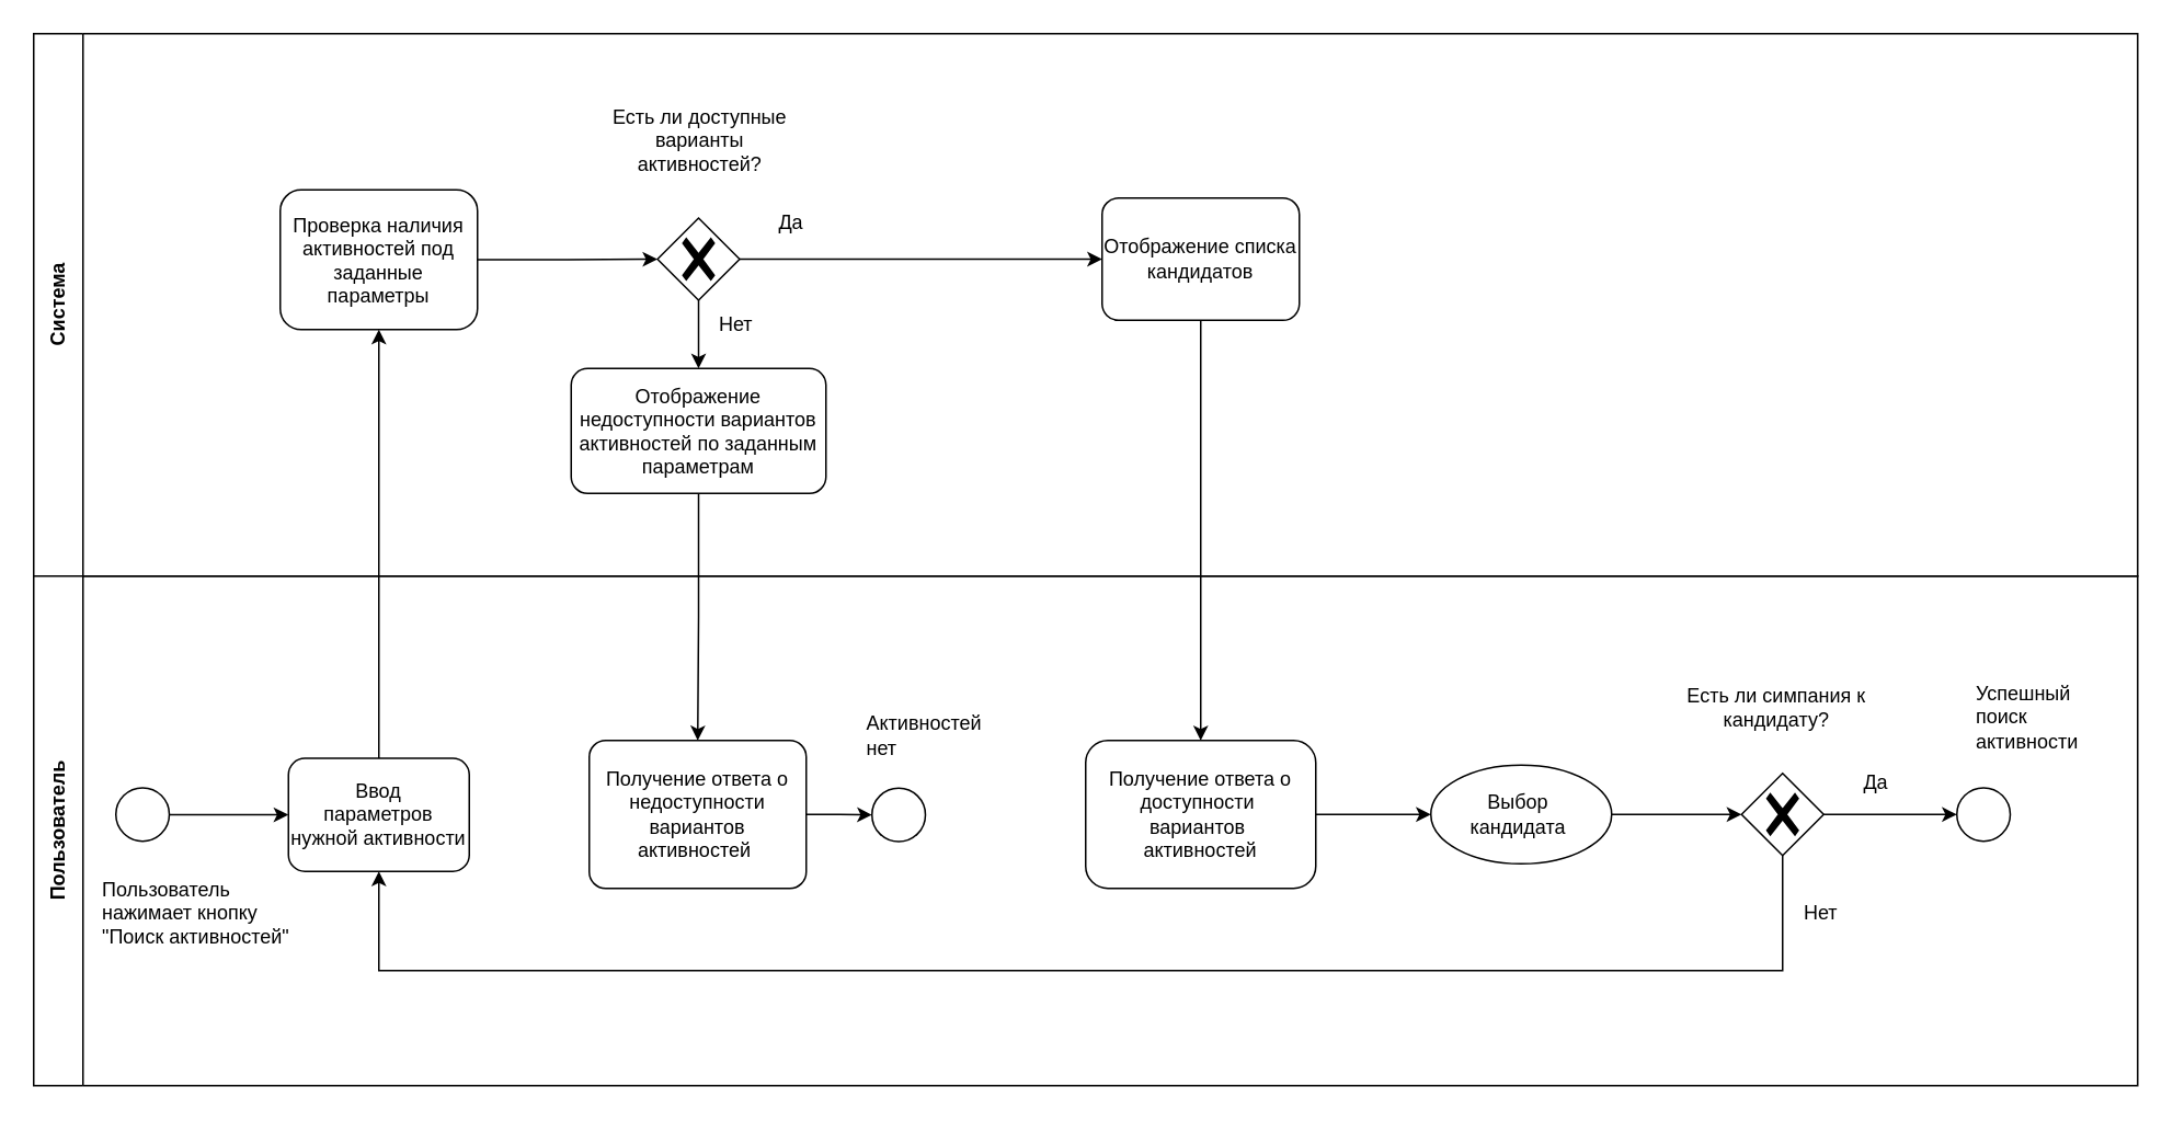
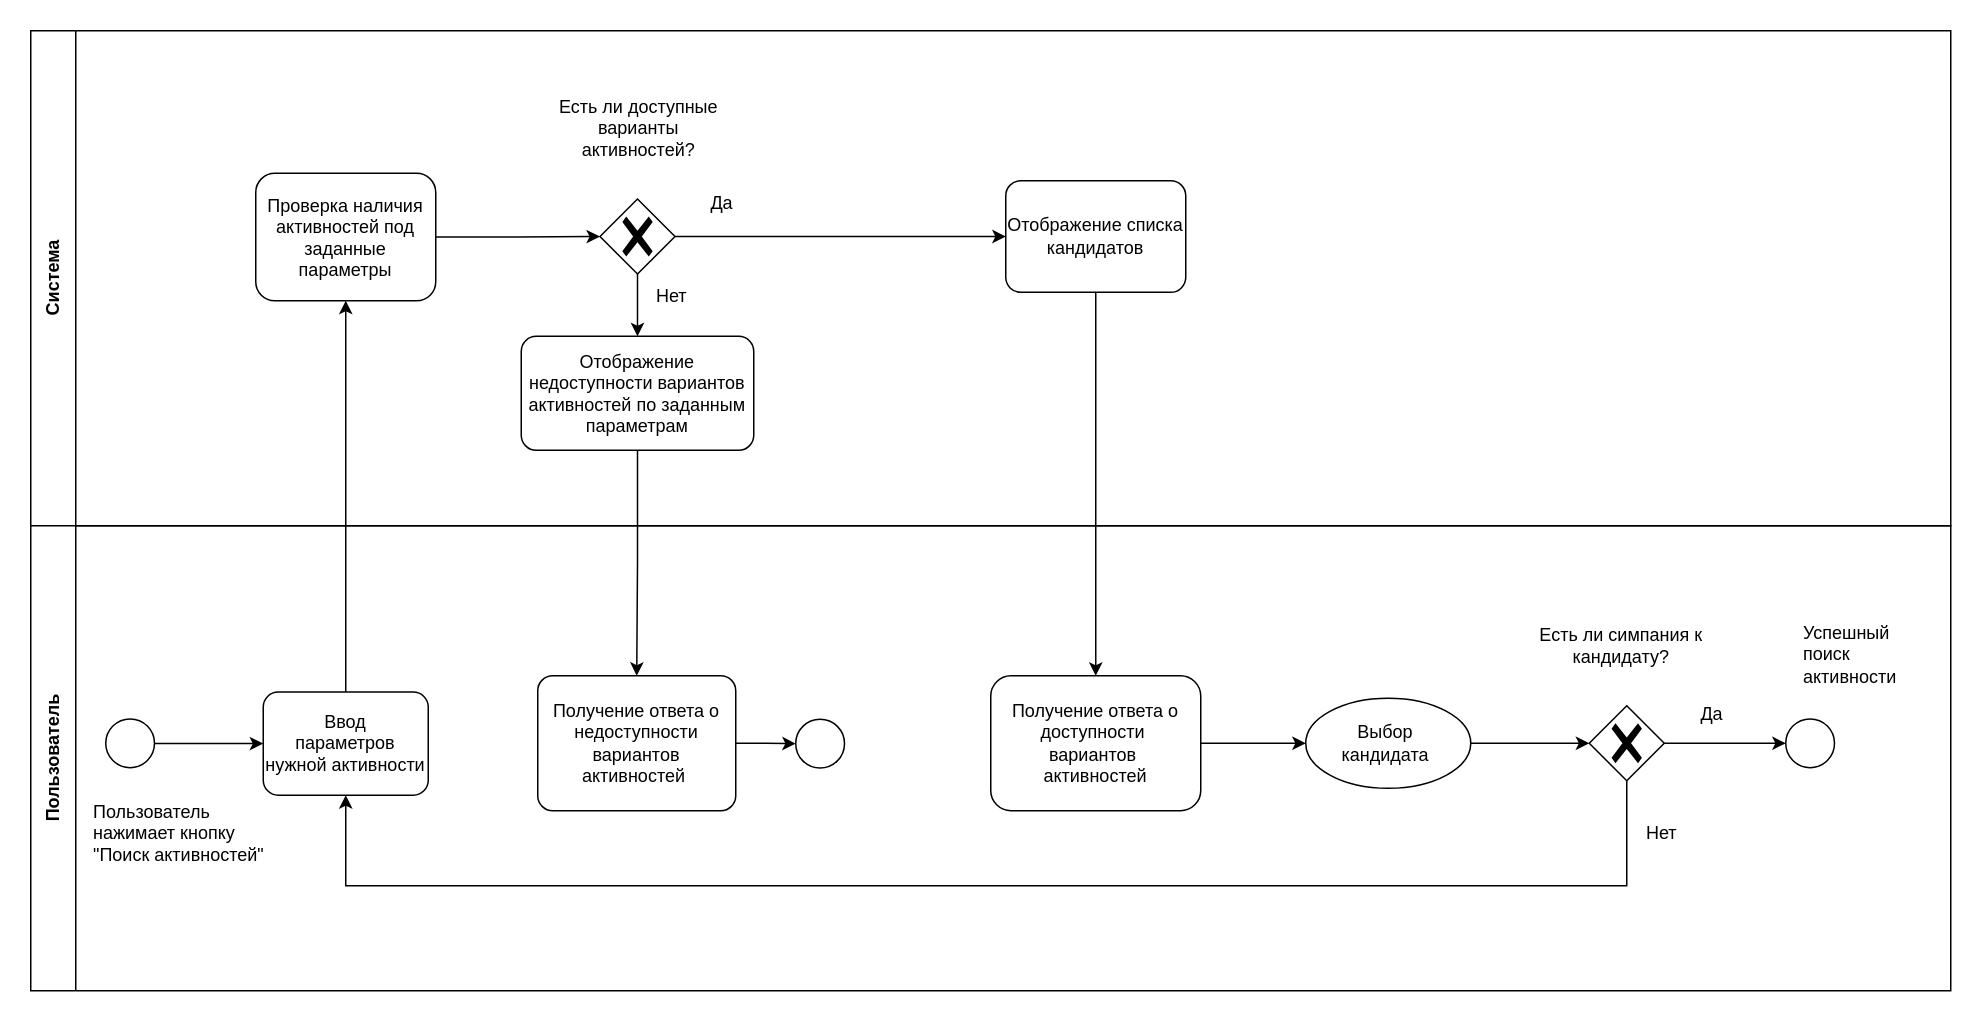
- <mxCell id="20" value="Активностей нет" style="text;html=1;align=left;verticalAlign=middle;whiteSpace=wrap;rounded=0;" vertex="1" parent="11"><mxGeometry x="505" y="71.87" width="85" height="50" as="geometry" /></mxCell>
